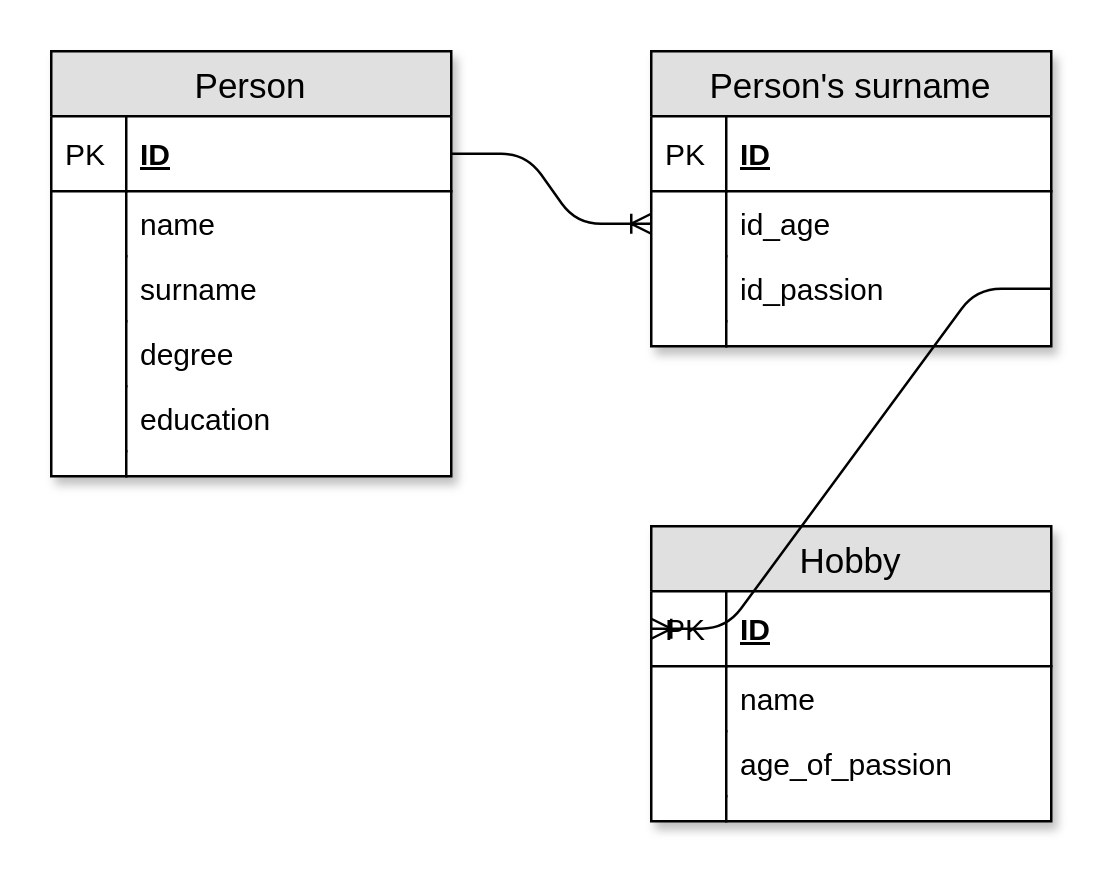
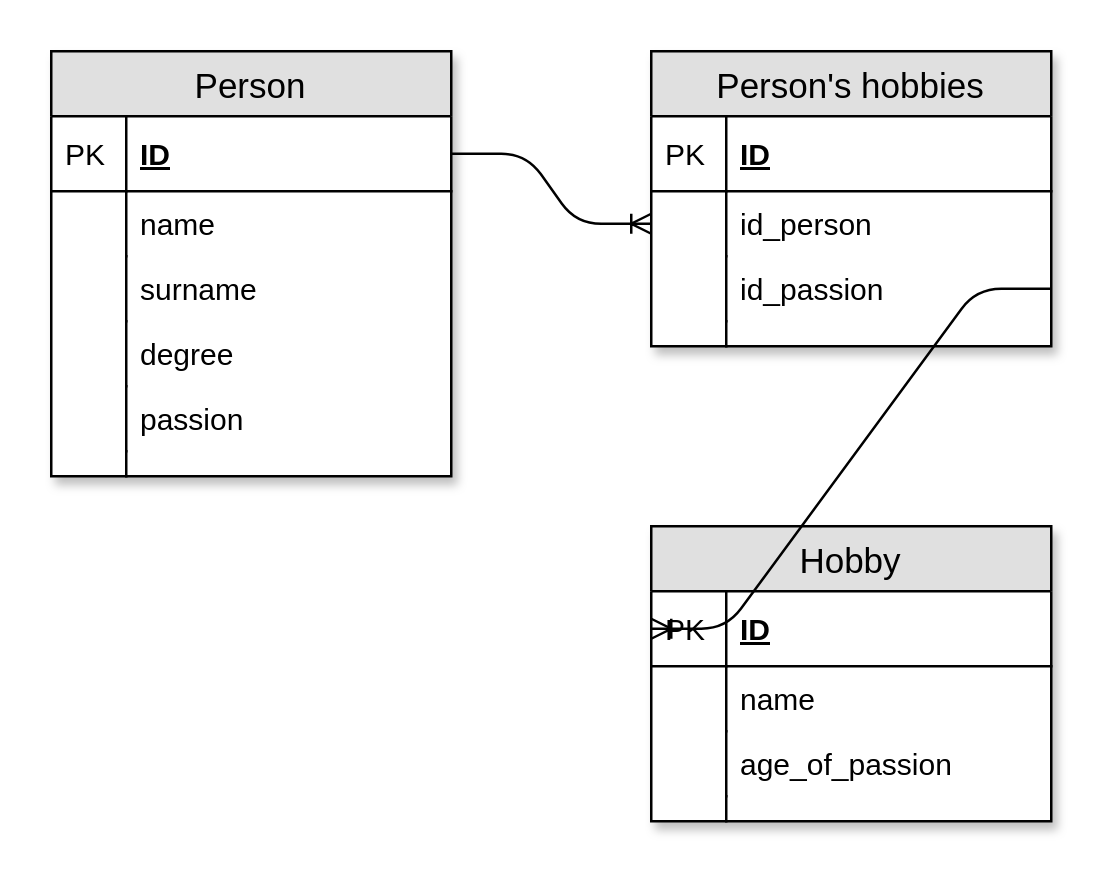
- <mxCell id="15" value="Person's surname" style="swimlane;fontStyle=0;childLayout=stackLayout;horizontal=1;startSize=26;fillColor=#e0e0e0;horizontalStack=0;resizeParent=1;resizeParentMax=0;resizeLast=0;collapsible=1;marginBottom=0;swimlaneFillColor=#ffffff;align=center;fontSize=14;rounded=0;shadow=1;glass=0;comic=0;labelBackgroundColor=none;strokeColor=#000000;html=0;" vertex="1" parent="1"><mxGeometry x="260" y="20" width="160" height="118" as="geometry" /></mxCell>
+ <mxCell id="15" value="Person's hobbies" style="swimlane;fontStyle=0;childLayout=stackLayout;horizontal=1;startSize=26;fillColor=#e0e0e0;horizontalStack=0;resizeParent=1;resizeParentMax=0;resizeLast=0;collapsible=1;marginBottom=0;swimlaneFillColor=#ffffff;align=center;fontSize=14;rounded=0;shadow=1;glass=0;comic=0;labelBackgroundColor=none;strokeColor=#000000;html=0;" vertex="1" parent="1"><mxGeometry x="260" y="20" width="160" height="118" as="geometry" /></mxCell>
- <mxCell id="18" value="id_age" style="shape=partialRectangle;top=0;left=0;right=0;bottom=0;align=left;verticalAlign=top;fillColor=none;spacingLeft=34;spacingRight=4;overflow=hidden;rotatable=0;points=[[0,0.5],[1,0.5]];portConstraint=eastwest;dropTarget=0;fontSize=12;" vertex="1" parent="15"><mxGeometry y="56" width="160" height="26" as="geometry" /></mxCell>
+ <mxCell id="18" value="id_person" style="shape=partialRectangle;top=0;left=0;right=0;bottom=0;align=left;verticalAlign=top;fillColor=none;spacingLeft=34;spacingRight=4;overflow=hidden;rotatable=0;points=[[0,0.5],[1,0.5]];portConstraint=eastwest;dropTarget=0;fontSize=12;" vertex="1" parent="15"><mxGeometry y="56" width="160" height="26" as="geometry" /></mxCell>
- <mxCell id="11" value="education" style="shape=partialRectangle;top=0;left=0;right=0;bottom=0;align=left;verticalAlign=top;fillColor=none;spacingLeft=34;spacingRight=4;overflow=hidden;rotatable=0;points=[[0,0.5],[1,0.5]];portConstraint=eastwest;dropTarget=0;fontSize=12;" vertex="1" parent="2"><mxGeometry y="134" width="160" height="26" as="geometry" /></mxCell>
+ <mxCell id="11" value="passion" style="shape=partialRectangle;top=0;left=0;right=0;bottom=0;align=left;verticalAlign=top;fillColor=none;spacingLeft=34;spacingRight=4;overflow=hidden;rotatable=0;points=[[0,0.5],[1,0.5]];portConstraint=eastwest;dropTarget=0;fontSize=12;" vertex="1" parent="2"><mxGeometry y="134" width="160" height="26" as="geometry" /></mxCell>
